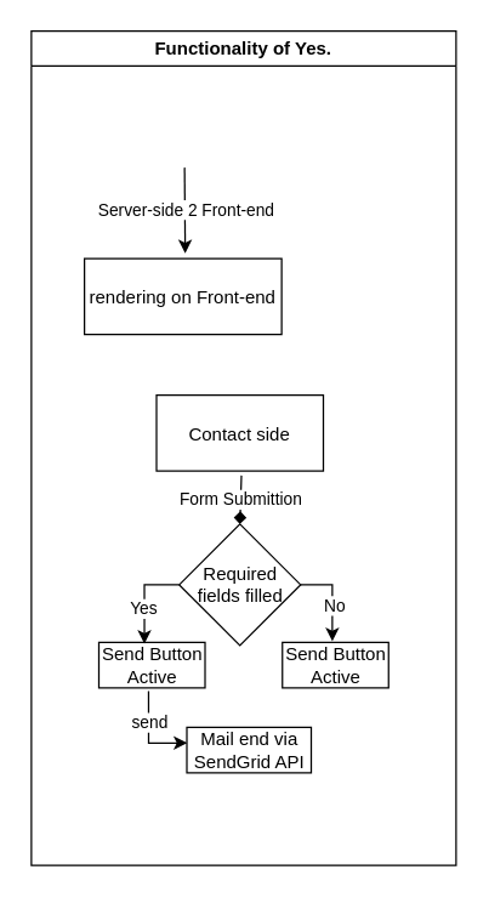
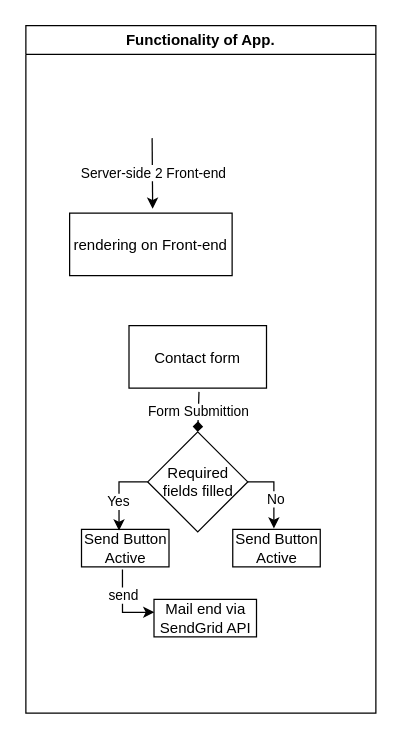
- <mxCell id="2" value="Functionality of Yes." style="swimlane;whiteSpace=wrap" parent="1" vertex="1"><mxGeometry x="20" y="20" width="280" height="550" as="geometry"><mxRectangle x="230" y="40" width="80" height="23" as="alternateBounds" /></mxGeometry></mxCell>
+ <mxCell id="2" value="Functionality of App." style="swimlane;whiteSpace=wrap" parent="1" vertex="1"><mxGeometry x="20" y="20" width="280" height="550" as="geometry"><mxRectangle x="230" y="40" width="80" height="23" as="alternateBounds" /></mxGeometry></mxCell>
- <mxCell id="4" value="Contact side" style="" parent="2" vertex="1"><mxGeometry x="82.5" y="240" width="110" height="50" as="geometry" /></mxCell>
+ <mxCell id="4" value="Contact form" style="" parent="2" vertex="1"><mxGeometry x="82.5" y="240" width="110" height="50" as="geometry" /></mxCell>
